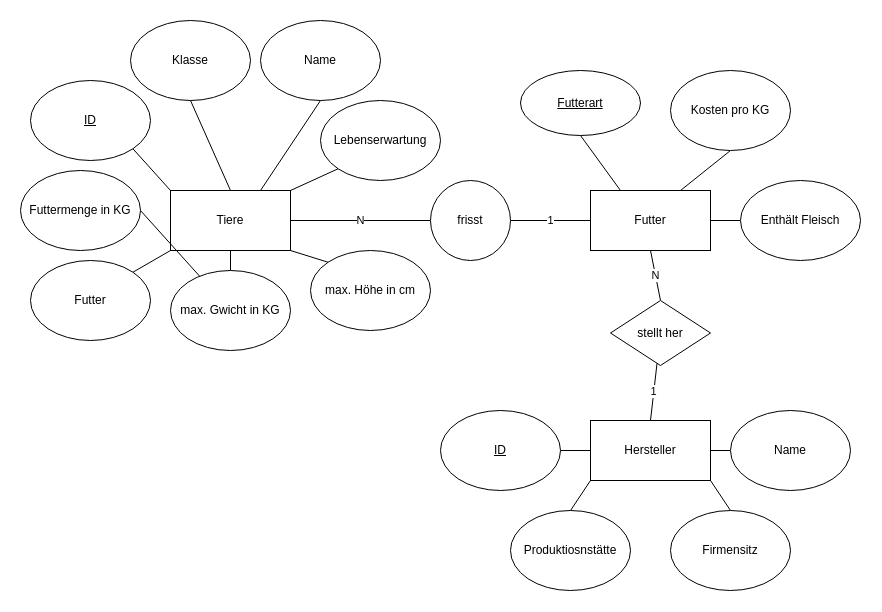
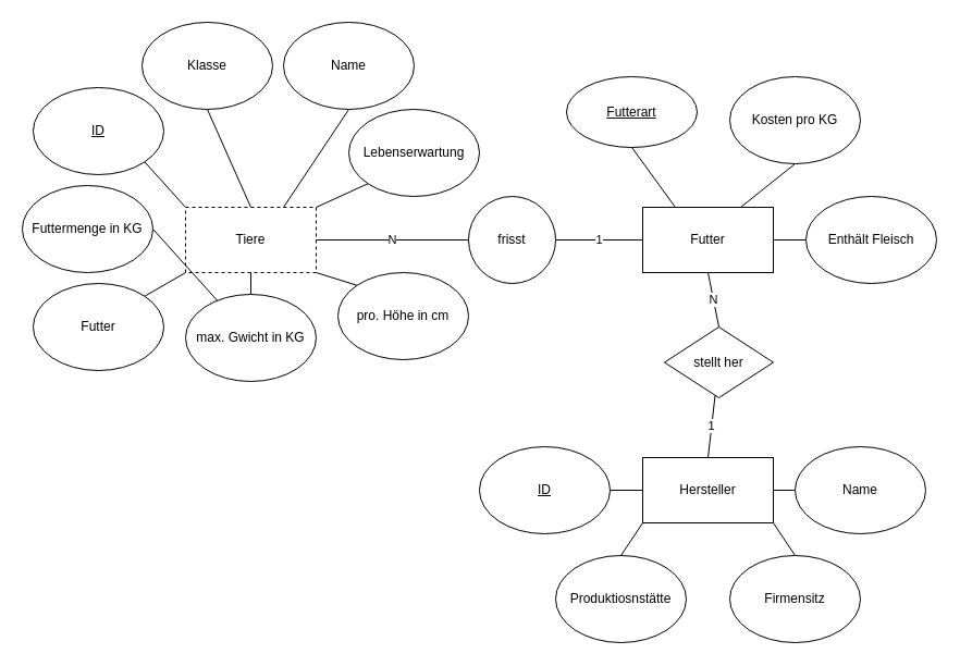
- <mxCell id="2" value="Tiere" style="rounded=0;whiteSpace=wrap;html=1;" vertex="1" parent="1"><mxGeometry x="170" y="190" width="120" height="60" as="geometry" /></mxCell>
+ <mxCell id="2" value="Tiere" style="rounded=0;whiteSpace=wrap;html=1;dashed=1;" vertex="1" parent="1"><mxGeometry x="170" y="190" width="120" height="60" as="geometry" /></mxCell>
- <mxCell id="12" value="max. Höhe in cm" style="ellipse;whiteSpace=wrap;html=1;" vertex="1" parent="1"><mxGeometry x="310" y="250" width="120" height="80" as="geometry" /></mxCell>
+ <mxCell id="12" value="pro. Höhe in cm" style="ellipse;whiteSpace=wrap;html=1;" vertex="1" parent="1"><mxGeometry x="310" y="250" width="120" height="80" as="geometry" /></mxCell>
